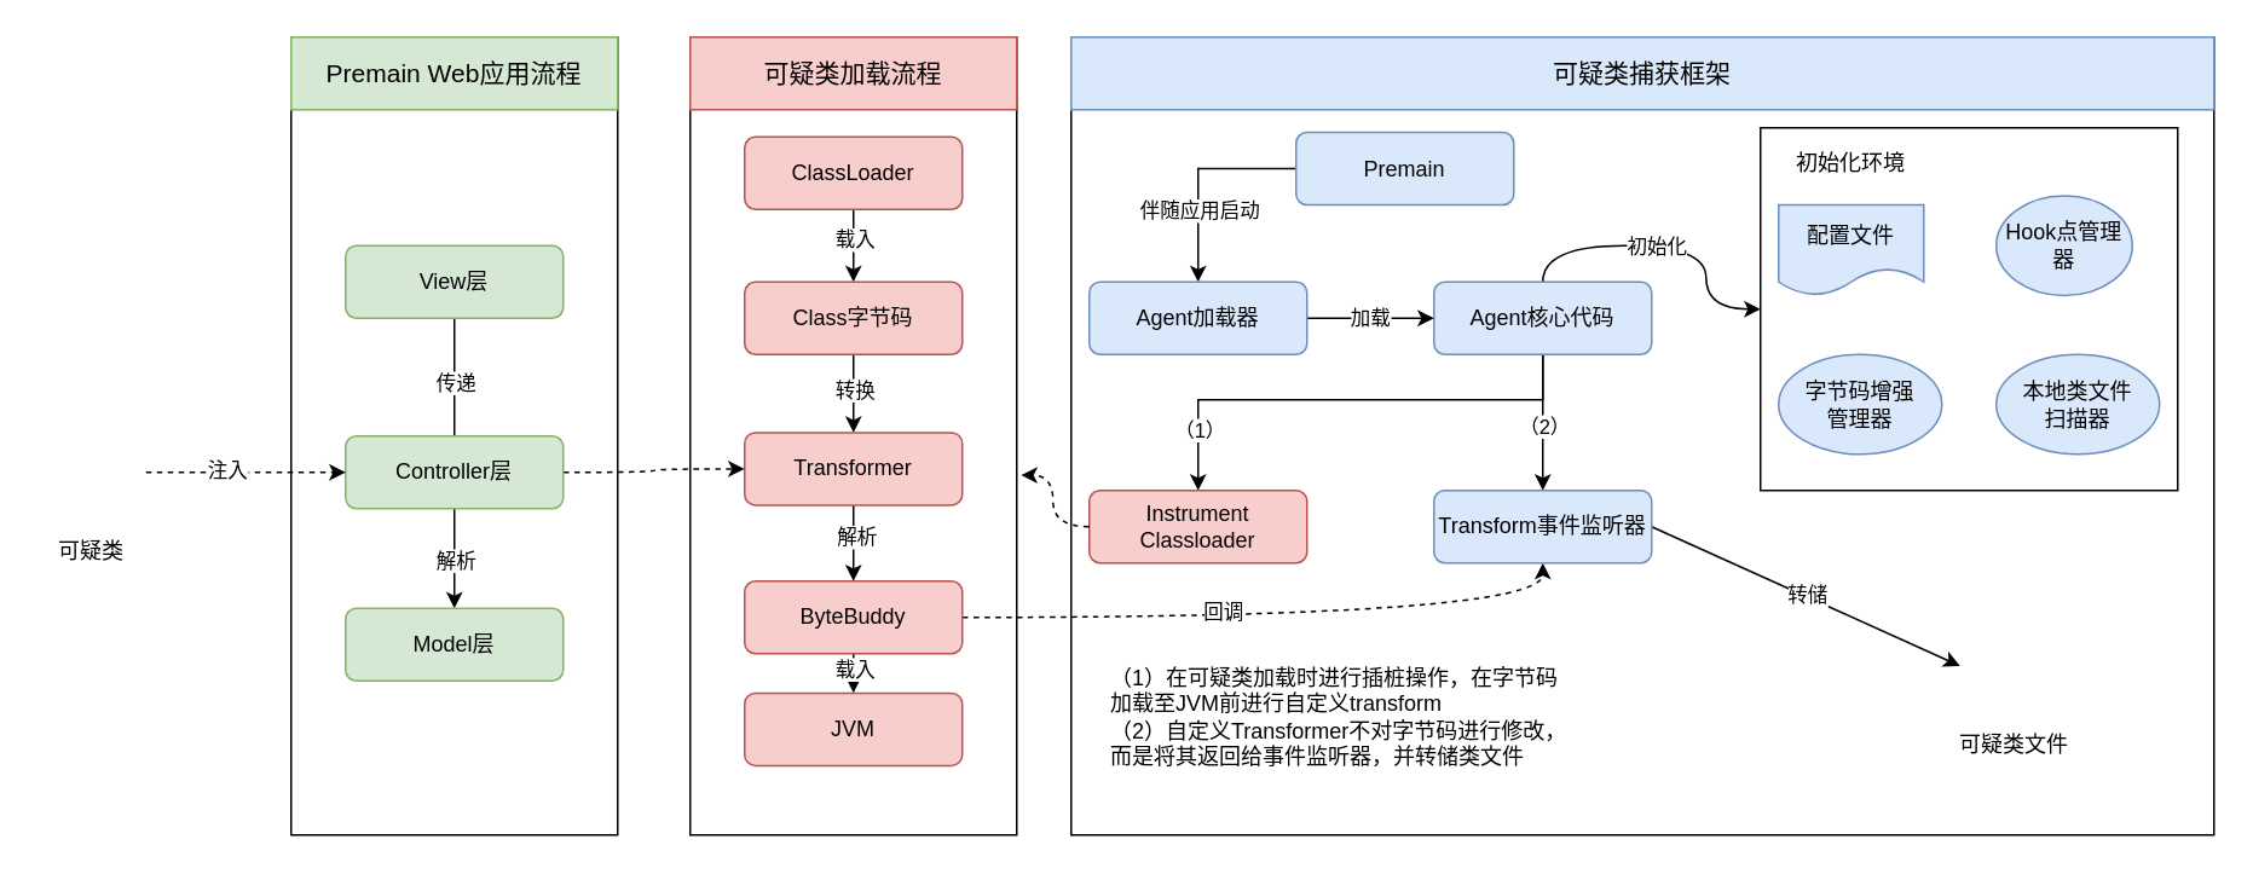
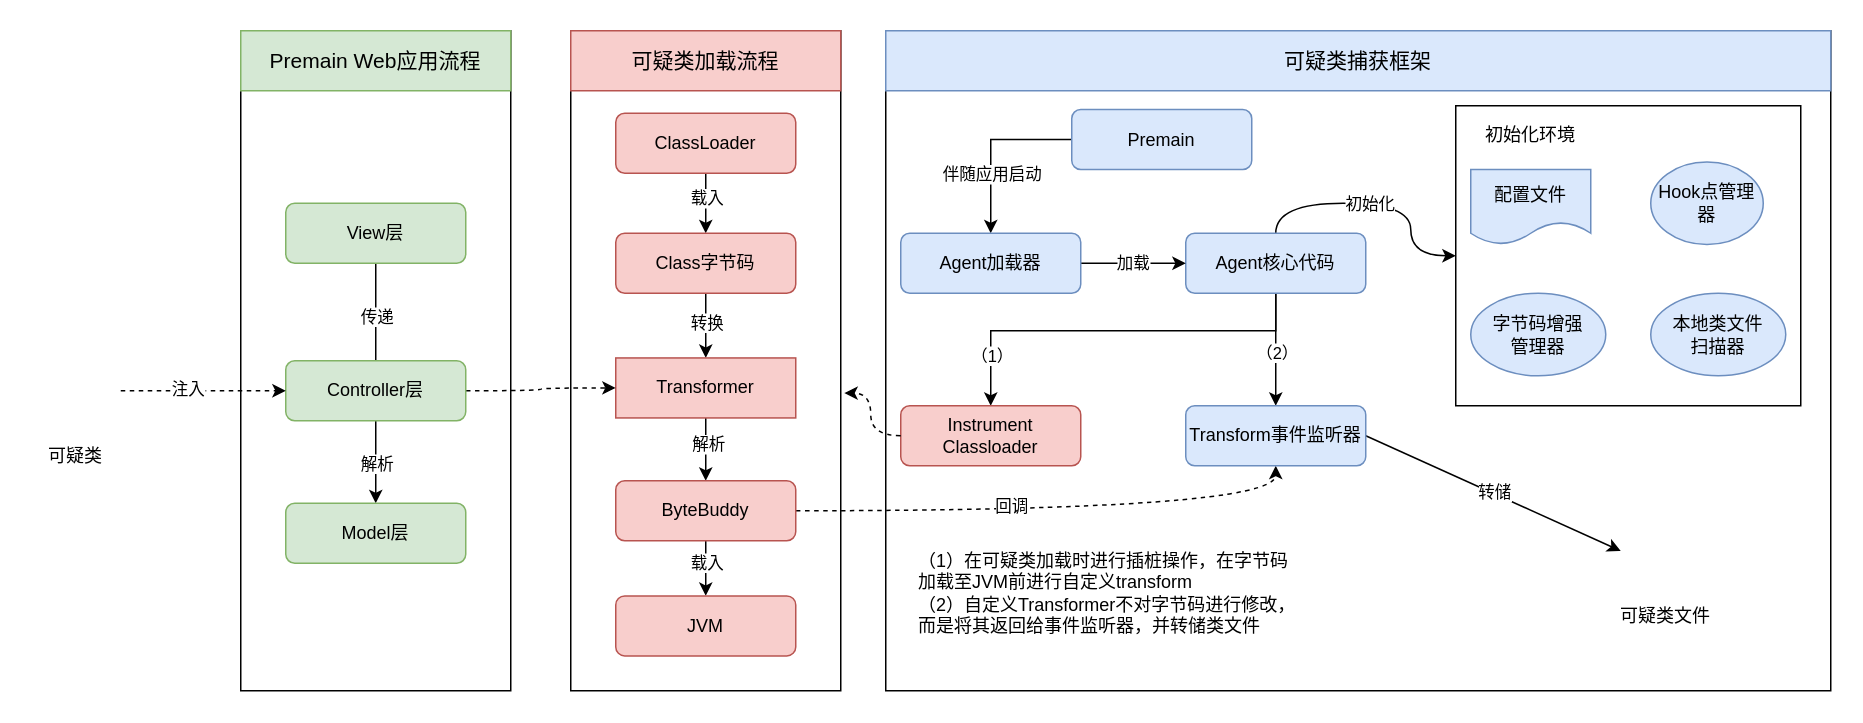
- <mxCell id="13" value="Transformer" style="rounded=1;whiteSpace=wrap;html=1;fillColor=#f8cecc;strokeColor=#b85450;" parent="1" vertex="1"><mxGeometry x="410" y="238.13" width="120" height="40" as="geometry" /></mxCell>
+ <mxCell id="13" value="Transformer" style="whiteSpace=wrap;html=1;fillColor=#f8cecc;strokeColor=#b85450;rounded=0;" parent="1" vertex="1"><mxGeometry x="410" y="238.13" width="120" height="40" as="geometry" /></mxCell>
- <mxCell id="19" value="JVM" style="rounded=1;whiteSpace=wrap;html=1;fillColor=#f8cecc;strokeColor=#b85450;" parent="1" vertex="1"><mxGeometry x="410" y="381.75" width="120" height="40" as="geometry" /></mxCell>
+ <mxCell id="19" value="JVM" style="rounded=1;whiteSpace=wrap;html=1;fillColor=#f8cecc;strokeColor=#b85450;" parent="1" vertex="1"><mxGeometry x="410" y="396.75" width="120" height="40" as="geometry" /></mxCell>
